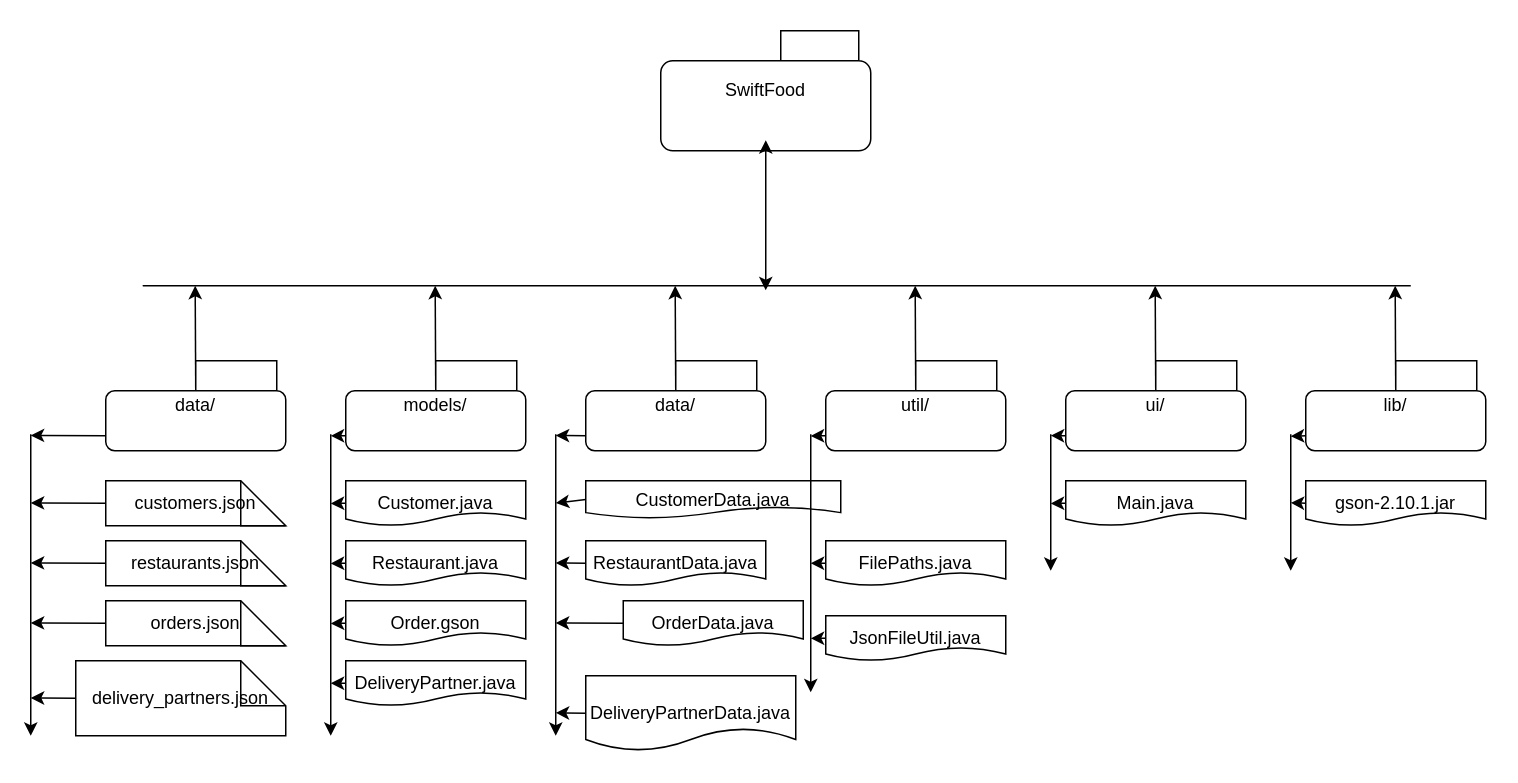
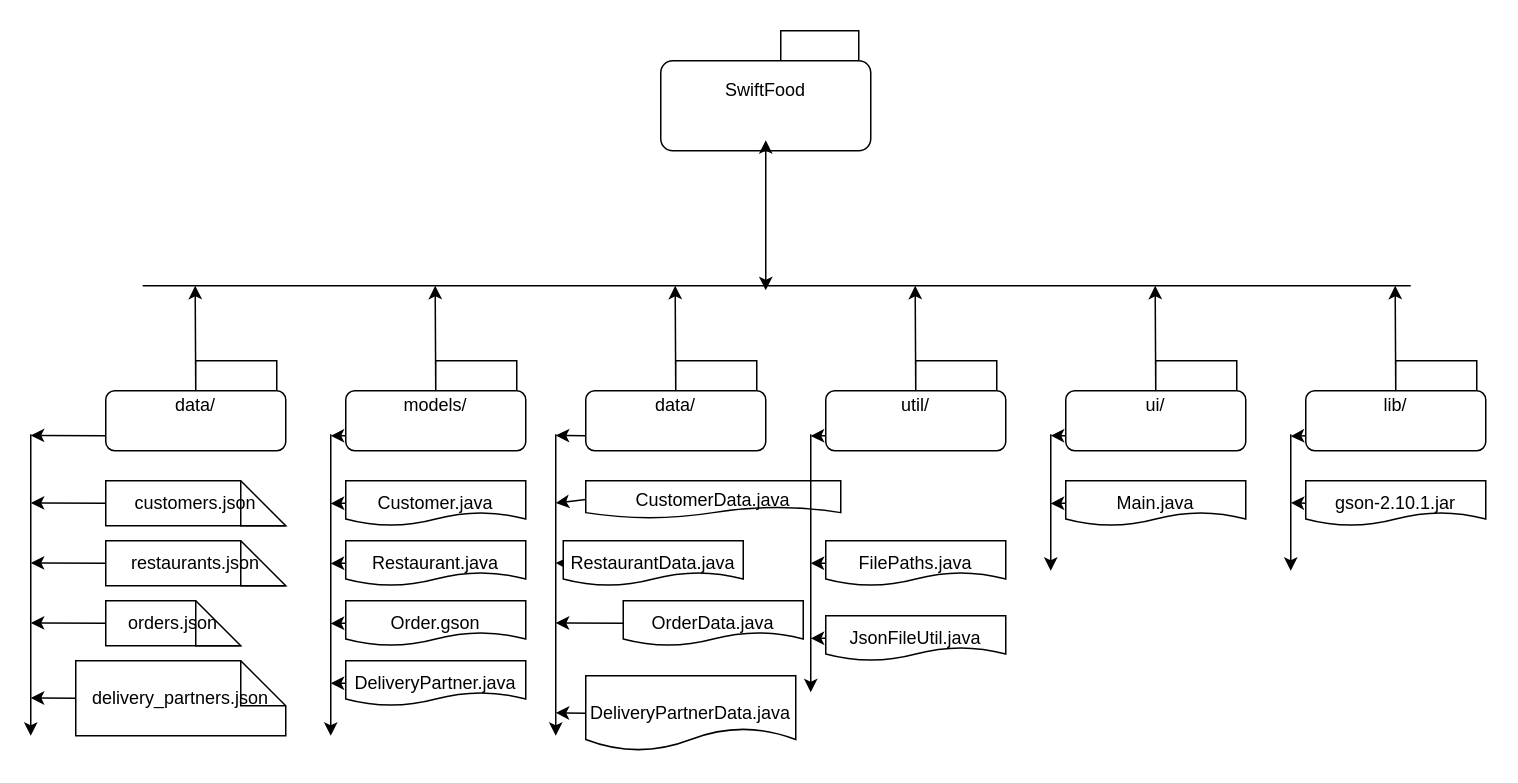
- <mxCell id="31" value="RestaurantData.java" style="shape=document;whiteSpace=wrap;html=1;rounded=1;" vertex="1" parent="1"><mxGeometry x="390" y="360" width="120" height="30" as="geometry" /></mxCell>
+ <mxCell id="31" value="RestaurantData.java" style="shape=document;whiteSpace=wrap;html=1;rounded=1;" vertex="1" parent="1"><mxGeometry x="375" y="360" width="120" height="30" as="geometry" /></mxCell>
- <mxCell id="11" value="orders.json" style="shape=note;whiteSpace=wrap;html=1;rounded=1;" vertex="1" parent="1"><mxGeometry x="70" y="400" width="120" height="30" as="geometry" /></mxCell>
+ <mxCell id="11" value="orders.json" style="shape=note;whiteSpace=wrap;html=1;rounded=1;" vertex="1" parent="1"><mxGeometry x="70" y="400" width="90" height="30" as="geometry" /></mxCell>
